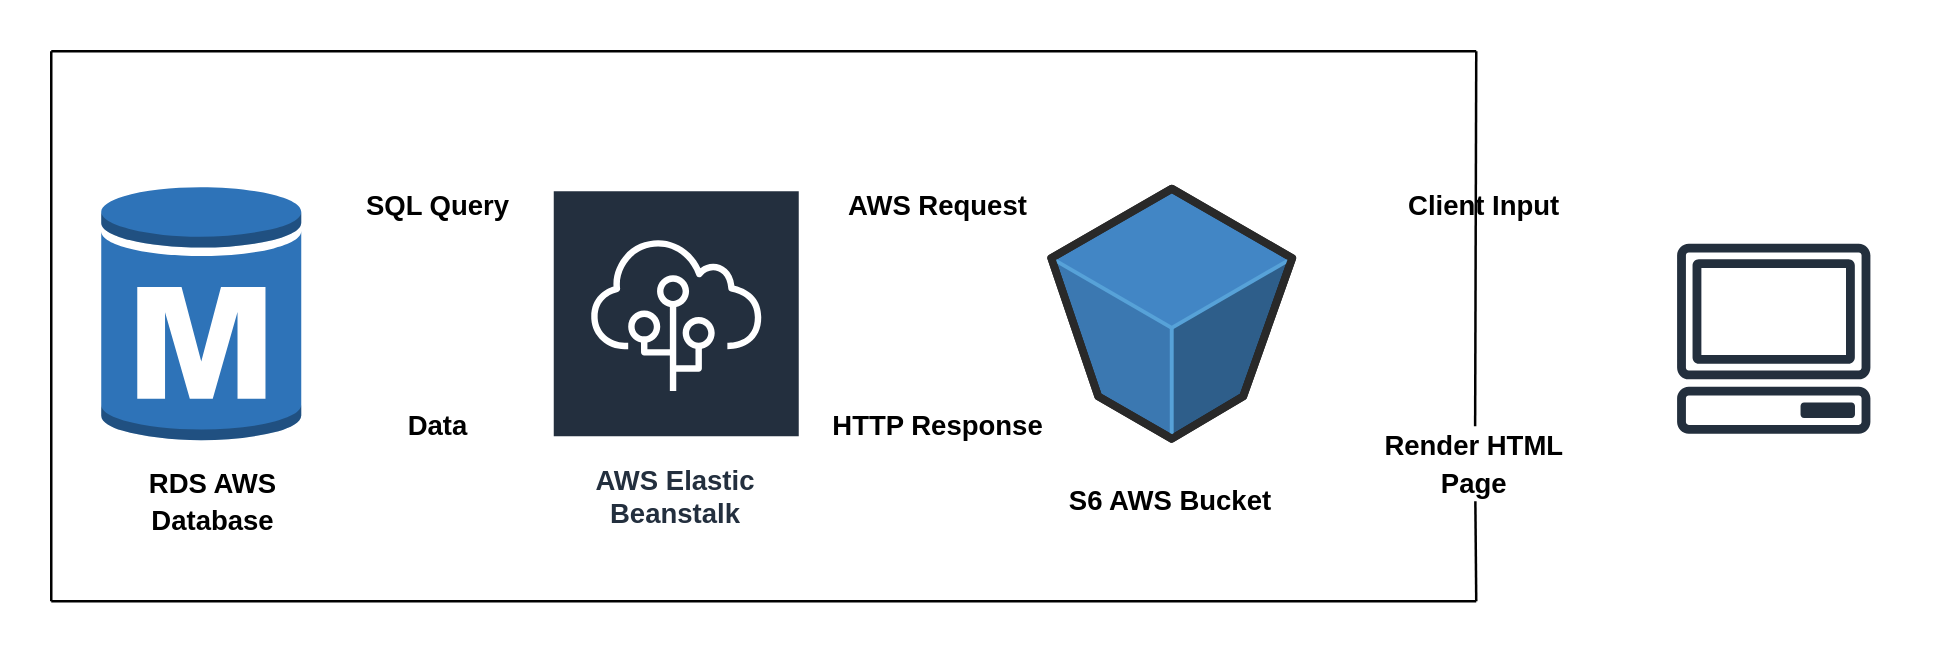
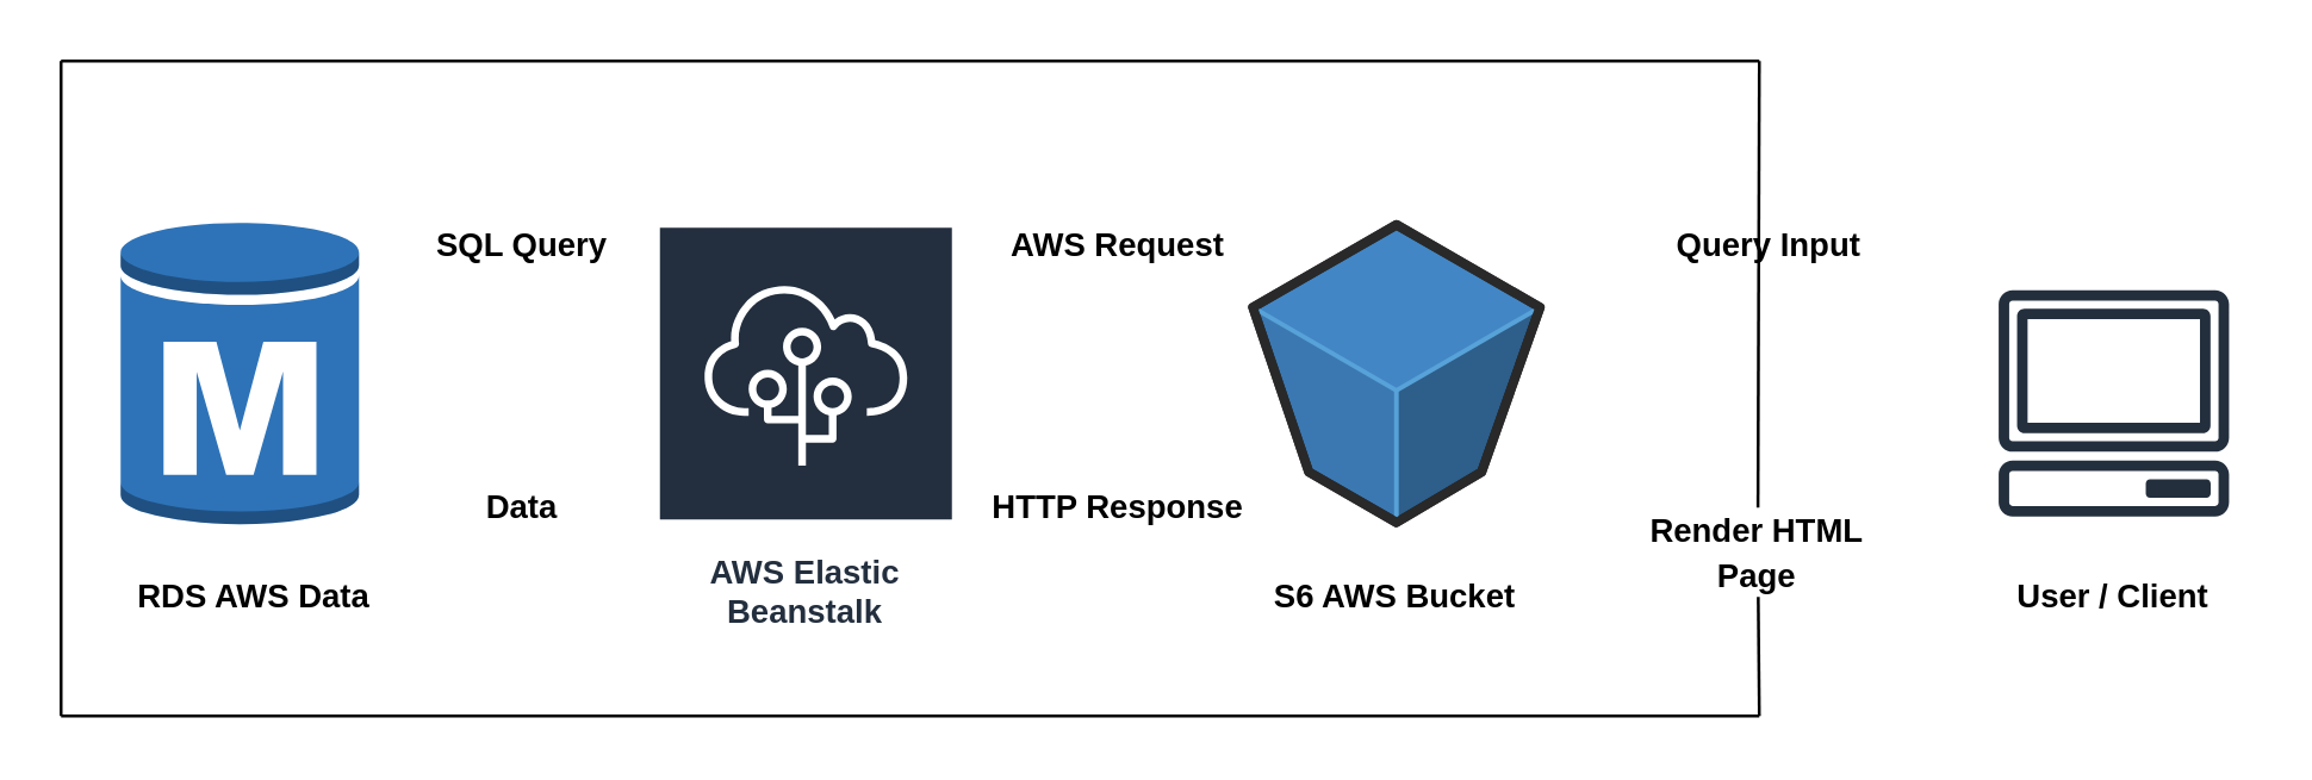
- <mxCell id="20" value="&lt;font style=&quot;font-size: 11px&quot;&gt;&lt;b&gt;Client Input&amp;nbsp;&lt;/b&gt;&lt;/font&gt;" style="text;html=1;strokeColor=none;fillColor=none;align=center;verticalAlign=middle;whiteSpace=wrap;rounded=0;" vertex="1" parent="1"><mxGeometry x="550" y="67" width="90" height="30" as="geometry" /></mxCell>
+ <mxCell id="20" value="&lt;font style=&quot;font-size: 11px&quot;&gt;&lt;b&gt;Query Input&amp;nbsp;&lt;/b&gt;&lt;/font&gt;" style="text;html=1;strokeColor=none;fillColor=none;align=center;verticalAlign=middle;whiteSpace=wrap;rounded=0;" vertex="1" parent="1"><mxGeometry x="550" y="67" width="90" height="30" as="geometry" /></mxCell>
- <mxCell id="12" value="&lt;font style=&quot;font-size: 11px&quot;&gt;&lt;b&gt;RDS AWS Database&lt;/b&gt;&lt;/font&gt;" style="text;html=1;strokeColor=none;fillColor=none;align=center;verticalAlign=middle;whiteSpace=wrap;rounded=0;" vertex="1" parent="1"><mxGeometry x="40" y="185" width="90" height="30" as="geometry" /></mxCell>
+ <mxCell id="12" value="&lt;font style=&quot;font-size: 11px&quot;&gt;&lt;b&gt;RDS AWS Data&lt;/b&gt;&lt;/font&gt;" style="text;html=1;strokeColor=none;fillColor=none;align=center;verticalAlign=middle;whiteSpace=wrap;rounded=0;" vertex="1" parent="1"><mxGeometry x="40" y="185" width="90" height="30" as="geometry" /></mxCell>
+ <mxCell id="10" value="&lt;font style=&quot;font-size: 11px&quot;&gt;&lt;b&gt;User / Client&lt;/b&gt;&lt;/font&gt;" style="text;html=1;strokeColor=none;fillColor=none;align=center;verticalAlign=middle;whiteSpace=wrap;rounded=0;" vertex="1" parent="1"><mxGeometry x="664" y="185" width="90" height="30" as="geometry" /></mxCell>
